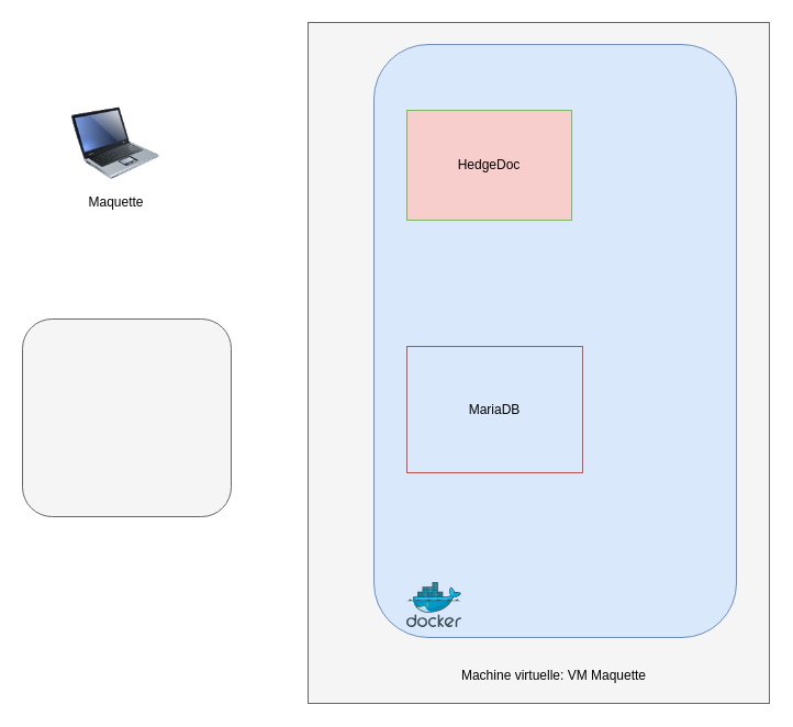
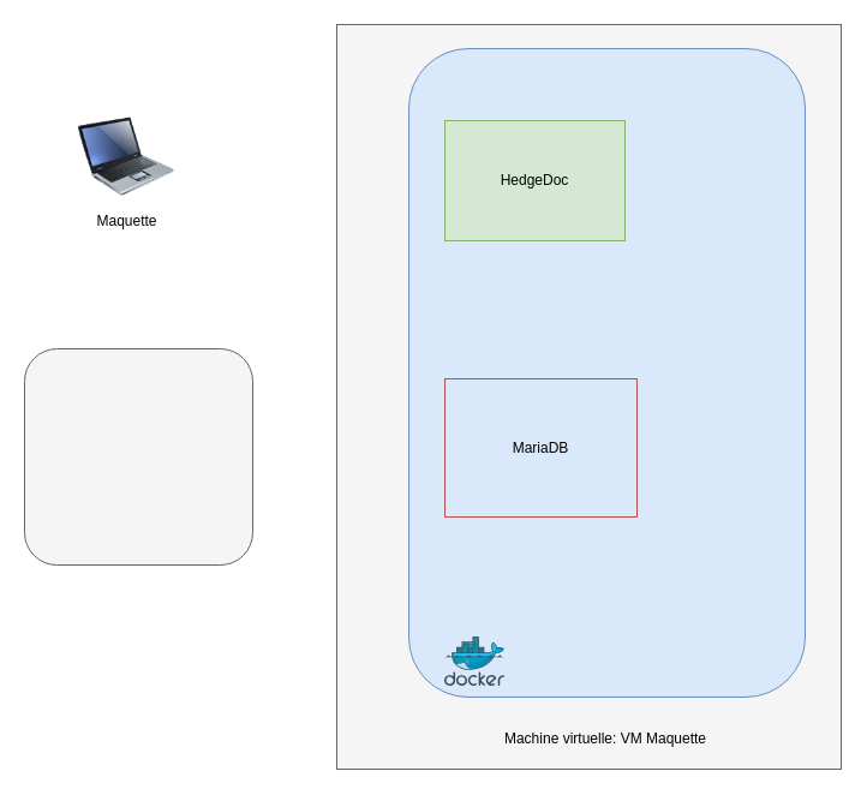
- <mxCell id="5" value="HedgeDoc" style="rounded=0;whiteSpace=wrap;html=1;fillColor=#f8cecc;strokeColor=#82b366;" parent="1" vertex="1"><mxGeometry x="370" y="100" width="150" height="100" as="geometry" /></mxCell>
+ <mxCell id="5" value="HedgeDoc" style="rounded=0;whiteSpace=wrap;html=1;fillColor=#d5e8d4;strokeColor=#82b366;" parent="1" vertex="1"><mxGeometry x="370" y="100" width="150" height="100" as="geometry" /></mxCell>
